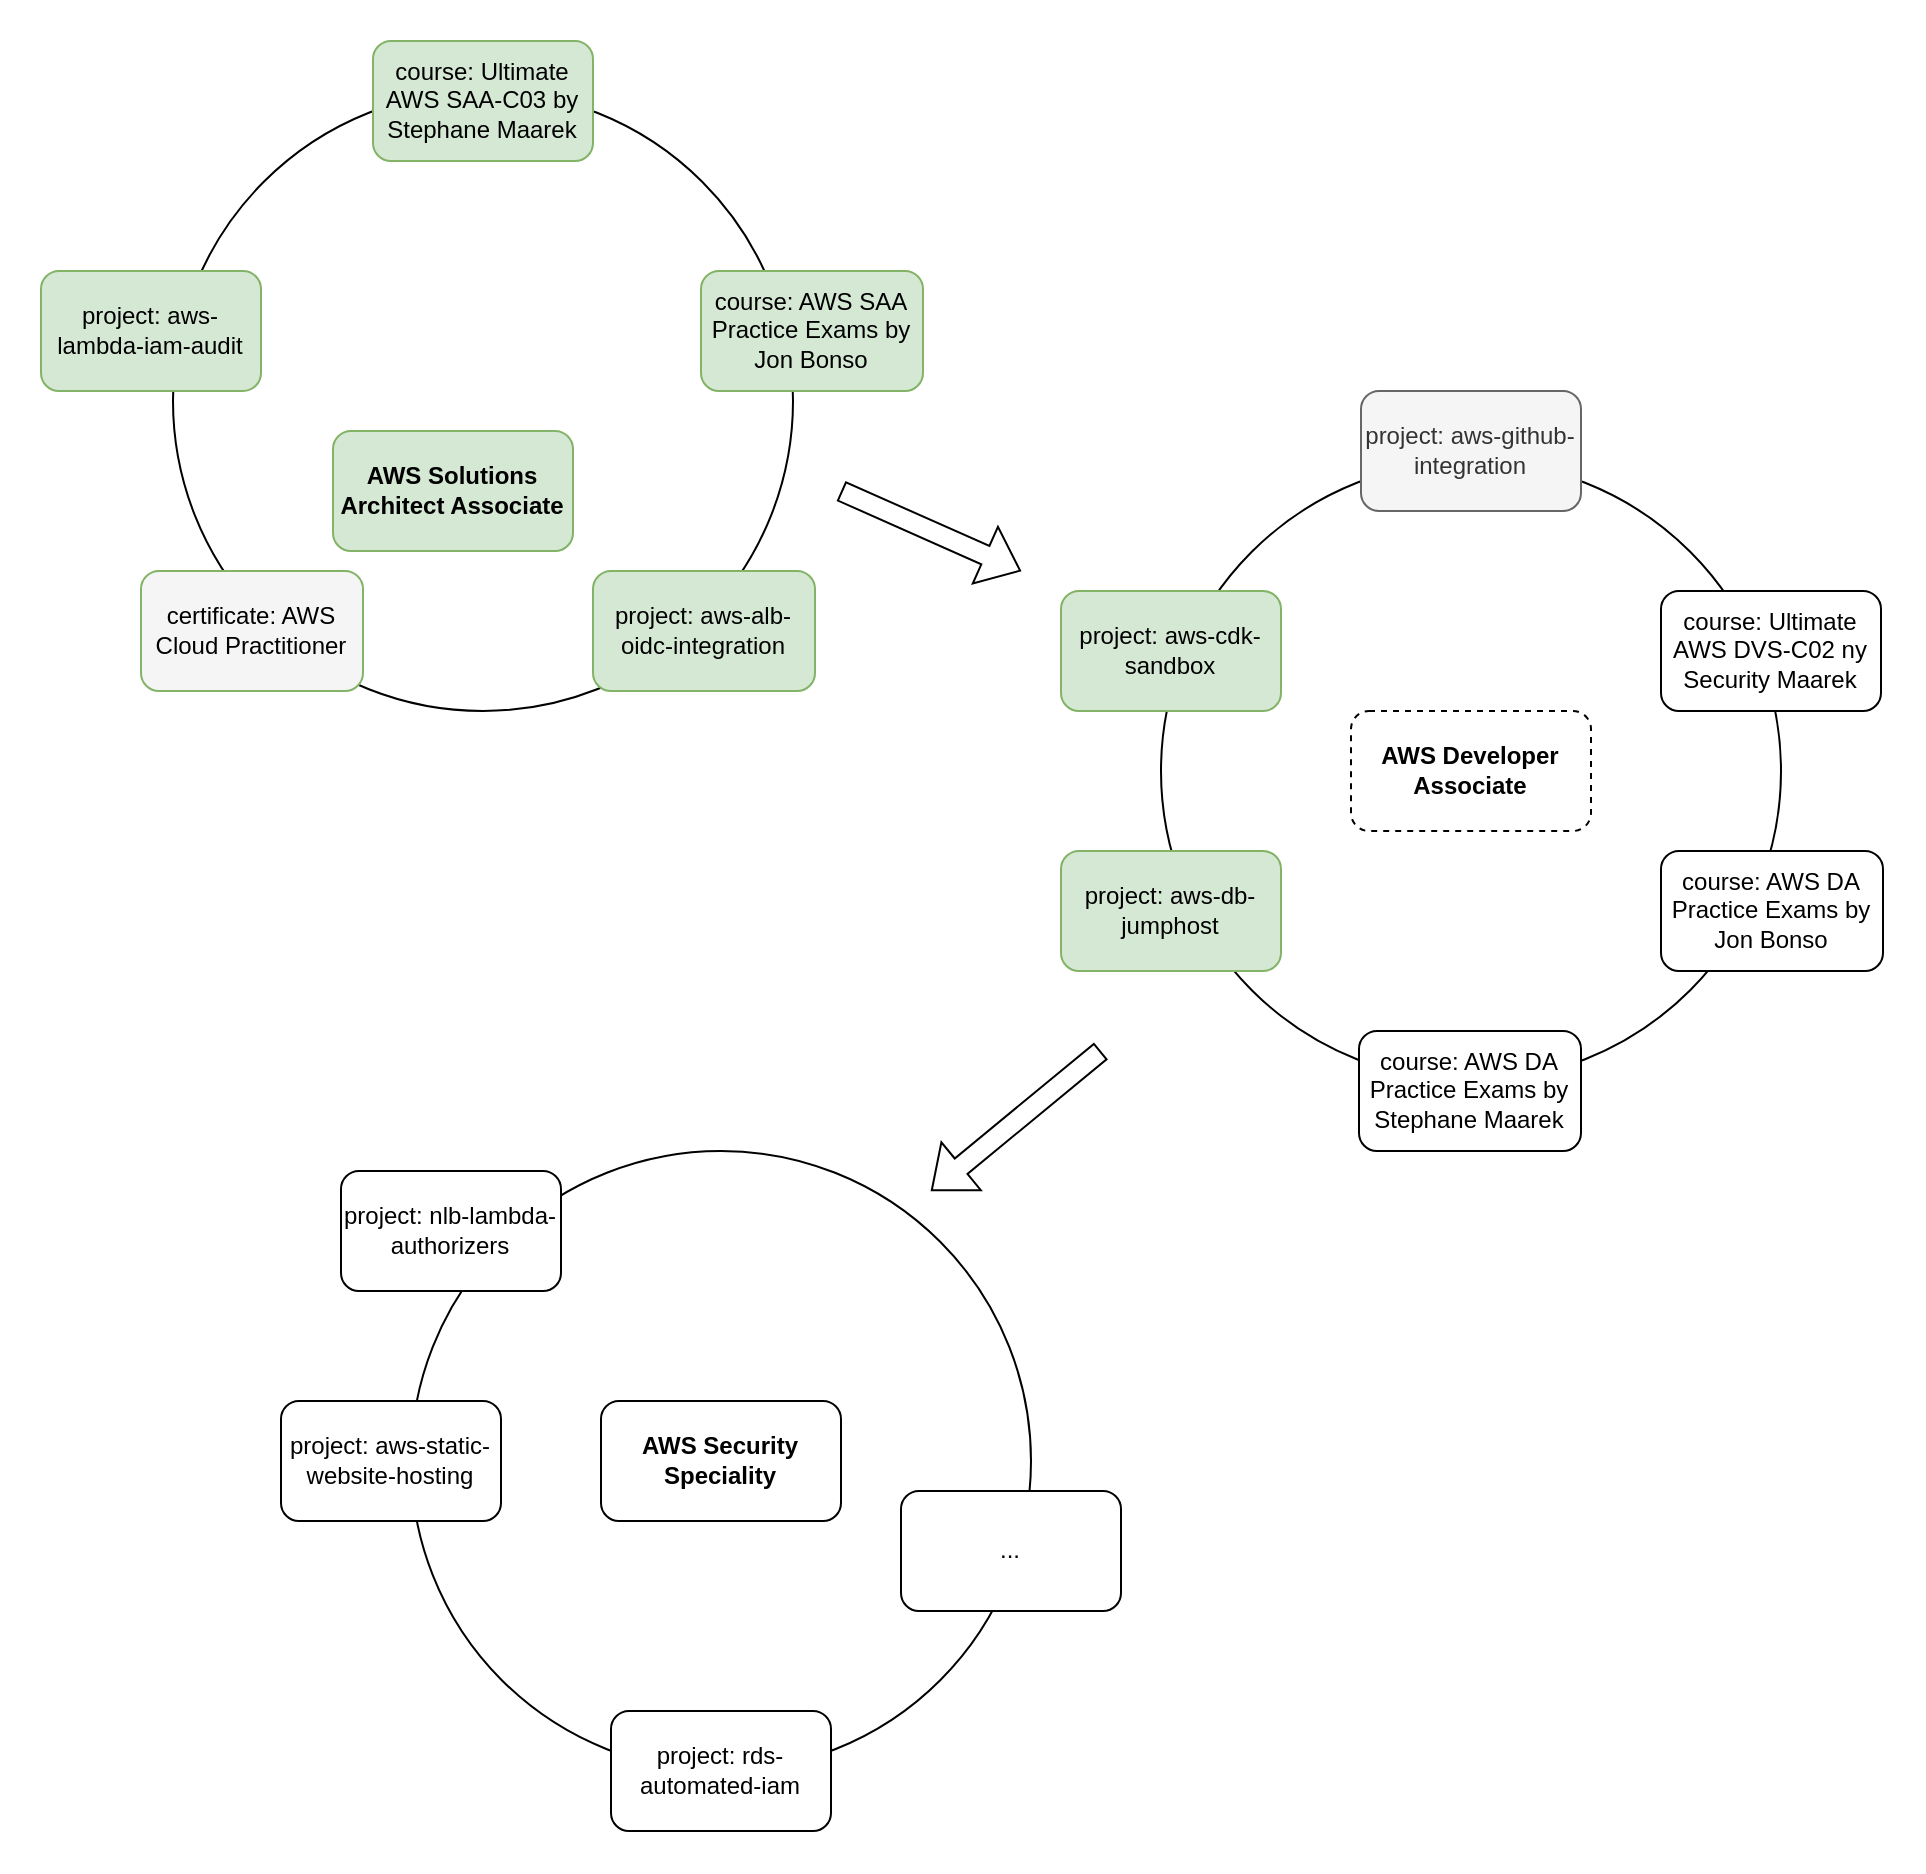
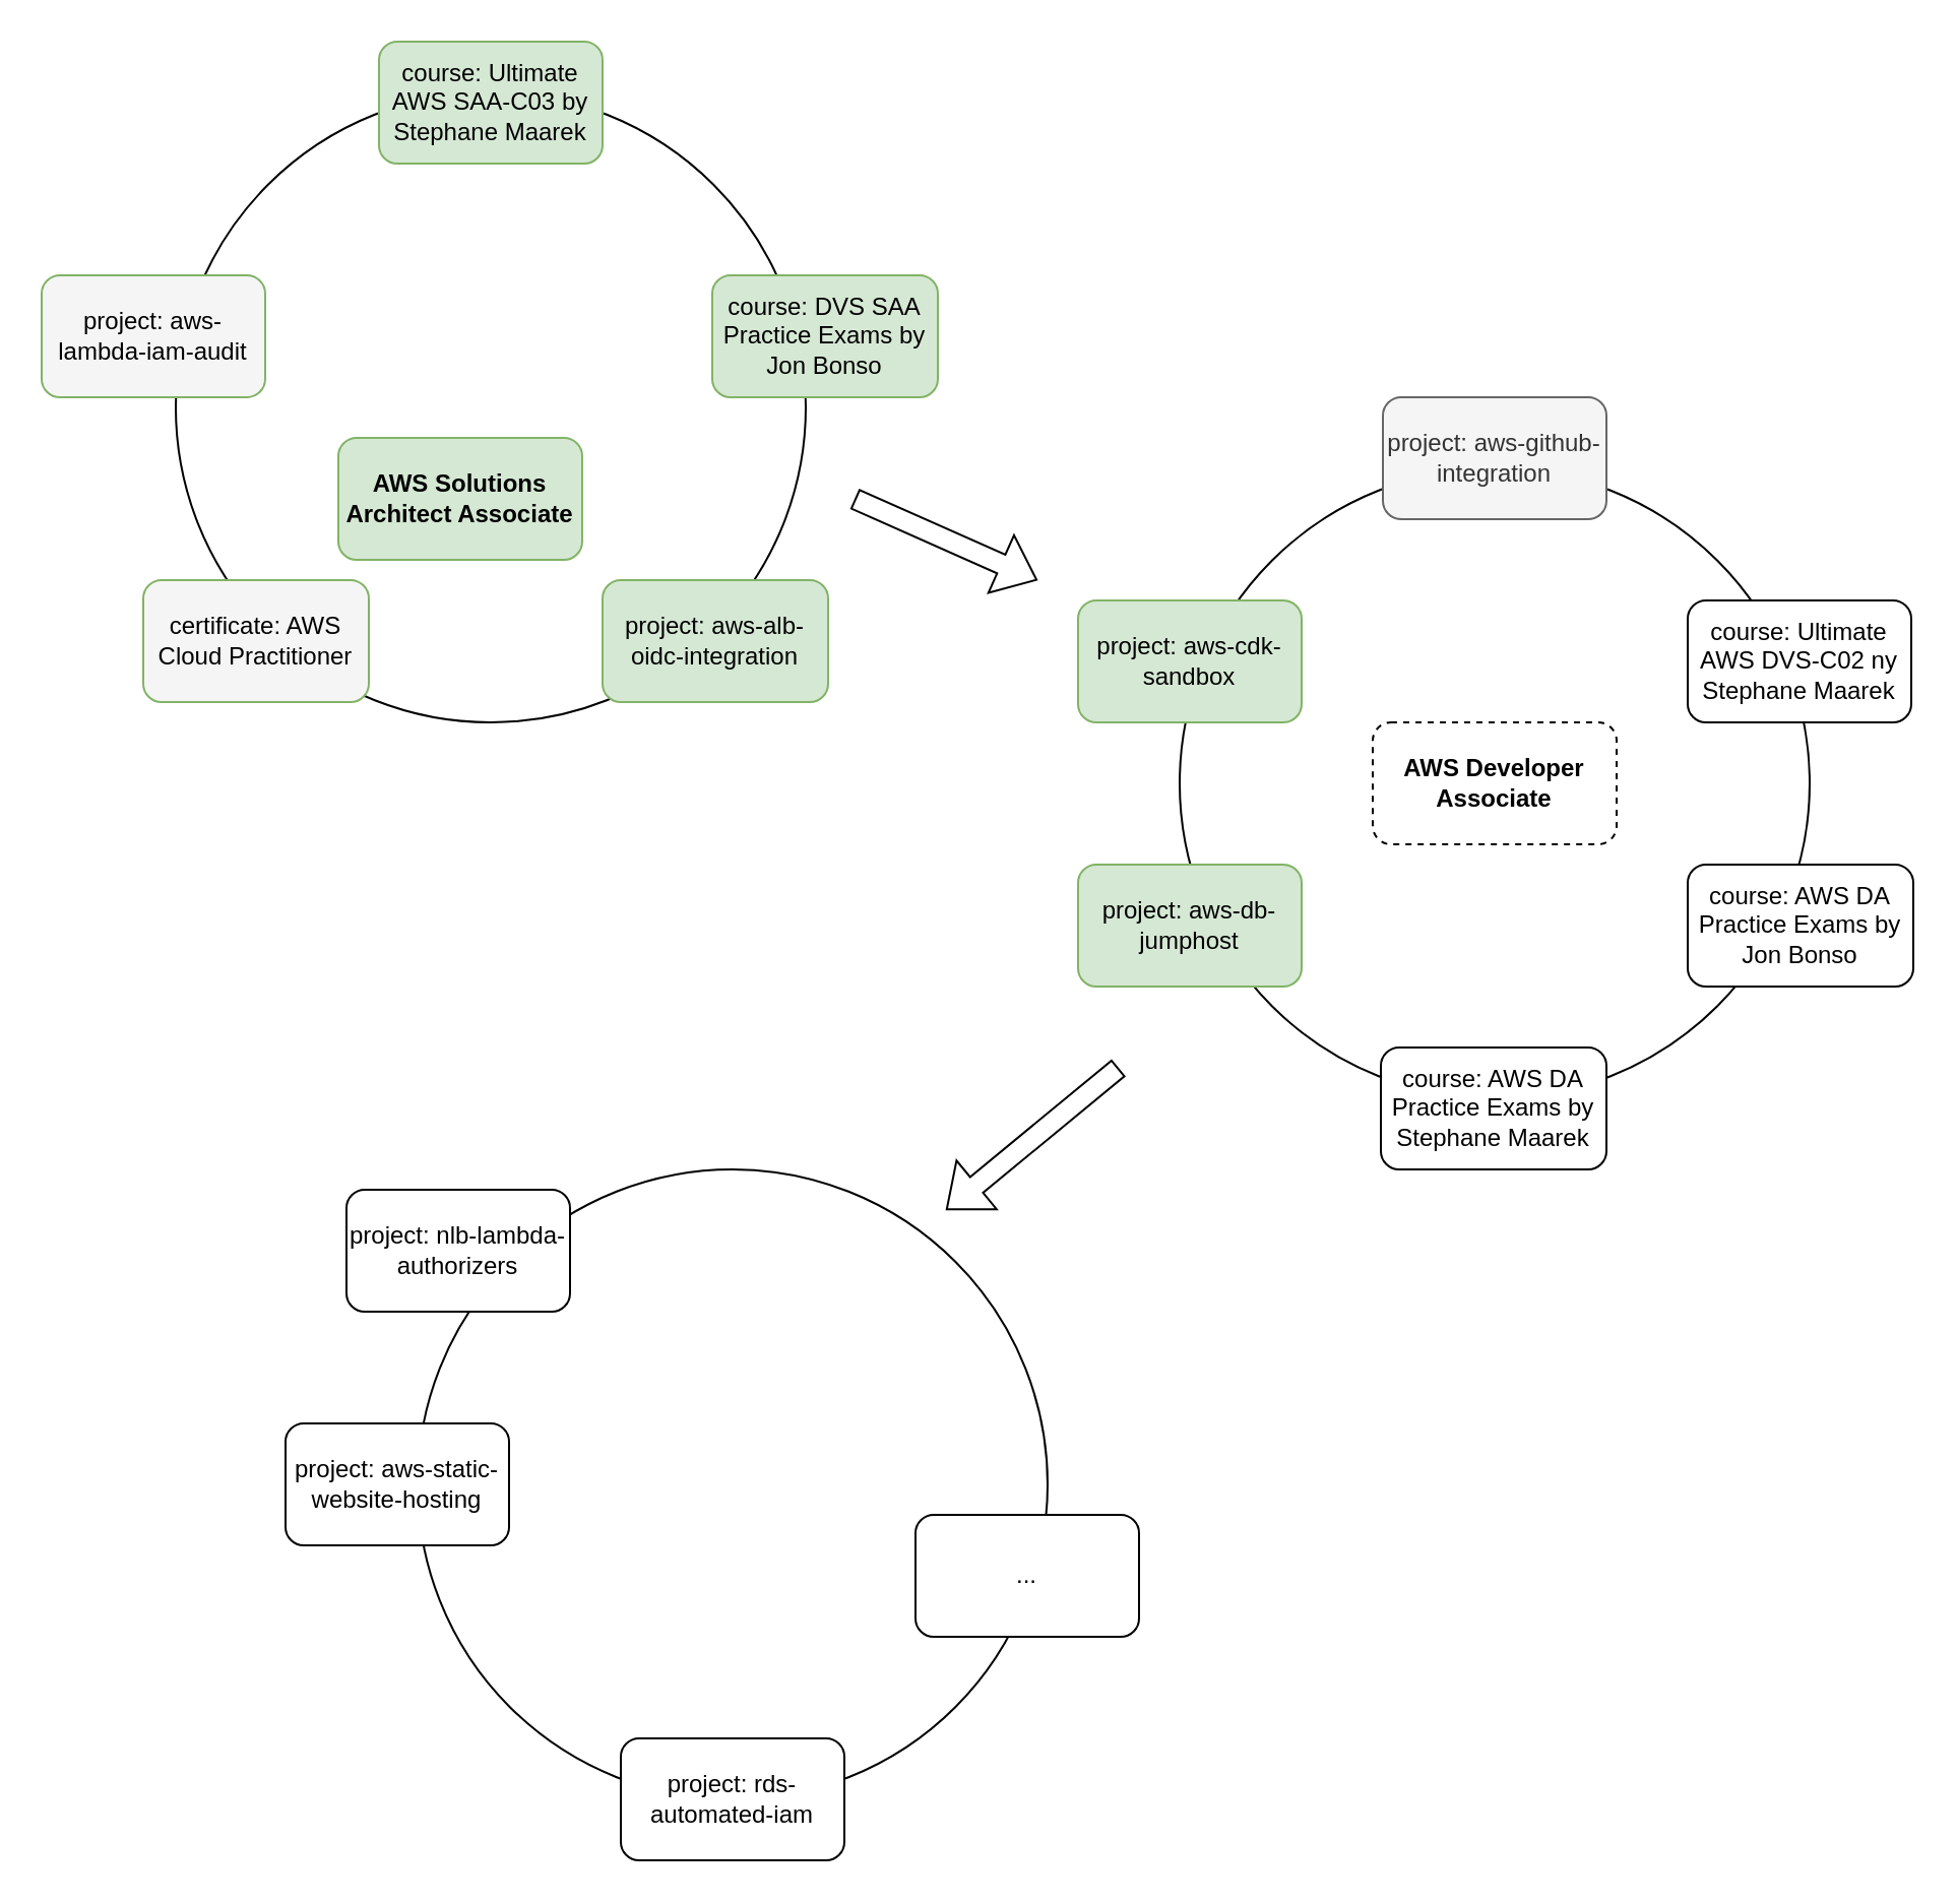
- <mxCell id="15" value="project: aws-lambda-iam-audit" style="rounded=1;whiteSpace=wrap;html=1;fillColor=#d5e8d4;strokeColor=#82b366;" parent="1" vertex="1"><mxGeometry x="20" y="135" width="110" height="60" as="geometry" /></mxCell>
+ <mxCell id="15" value="project: aws-lambda-iam-audit" style="rounded=1;whiteSpace=wrap;html=1;fillColor=#f5f5f5;strokeColor=#82b366;" parent="1" vertex="1"><mxGeometry x="20" y="135" width="110" height="60" as="geometry" /></mxCell>
- <mxCell id="8" value="course: AWS SAA Practice Exams by Jon Bonso" style="rounded=1;whiteSpace=wrap;html=1;fillColor=#d5e8d4;strokeColor=#82b366;" parent="1" vertex="1"><mxGeometry x="350" y="135" width="111" height="60" as="geometry" /></mxCell>
+ <mxCell id="8" value="course: DVS SAA Practice Exams by Jon Bonso" style="rounded=1;whiteSpace=wrap;html=1;fillColor=#d5e8d4;strokeColor=#82b366;" parent="1" vertex="1"><mxGeometry x="350" y="135" width="111" height="60" as="geometry" /></mxCell>
- <mxCell id="12" value="course: Ultimate AWS DVS-C02 ny Security Maarek" style="rounded=1;whiteSpace=wrap;html=1;" parent="1" vertex="1"><mxGeometry x="830" y="295" width="110" height="60" as="geometry" /></mxCell>
+ <mxCell id="12" value="course: Ultimate AWS DVS-C02 ny Stephane Maarek" style="rounded=1;whiteSpace=wrap;html=1;" parent="1" vertex="1"><mxGeometry x="830" y="295" width="110" height="60" as="geometry" /></mxCell>
- <mxCell id="10" value="AWS Security Speciality" style="rounded=1;whiteSpace=wrap;html=1;fontStyle=1" parent="1" vertex="1"><mxGeometry x="300" y="700" width="120" height="60" as="geometry" /></mxCell>
